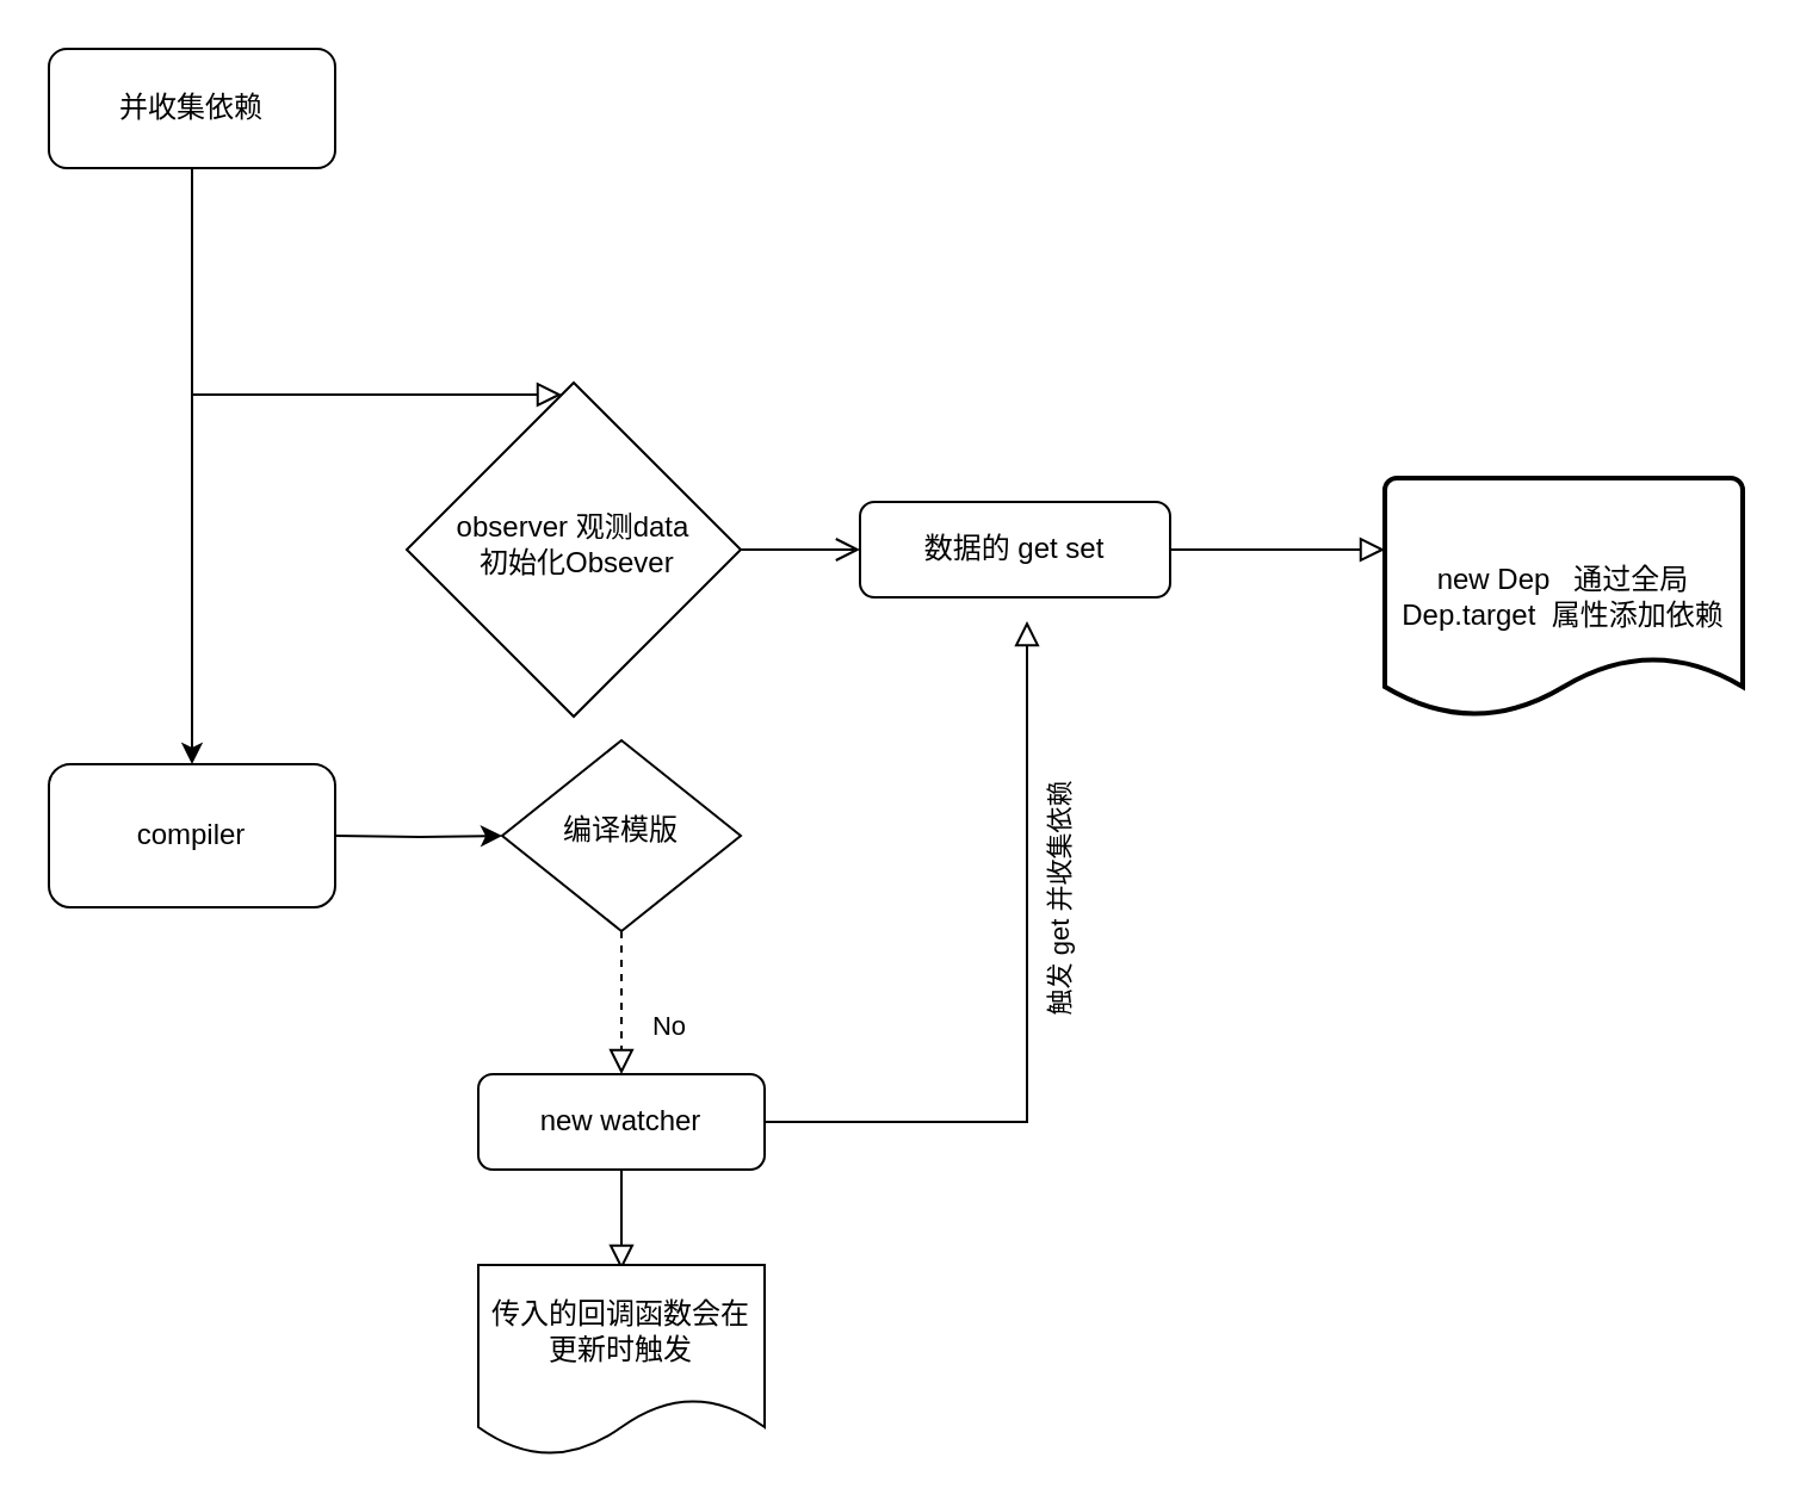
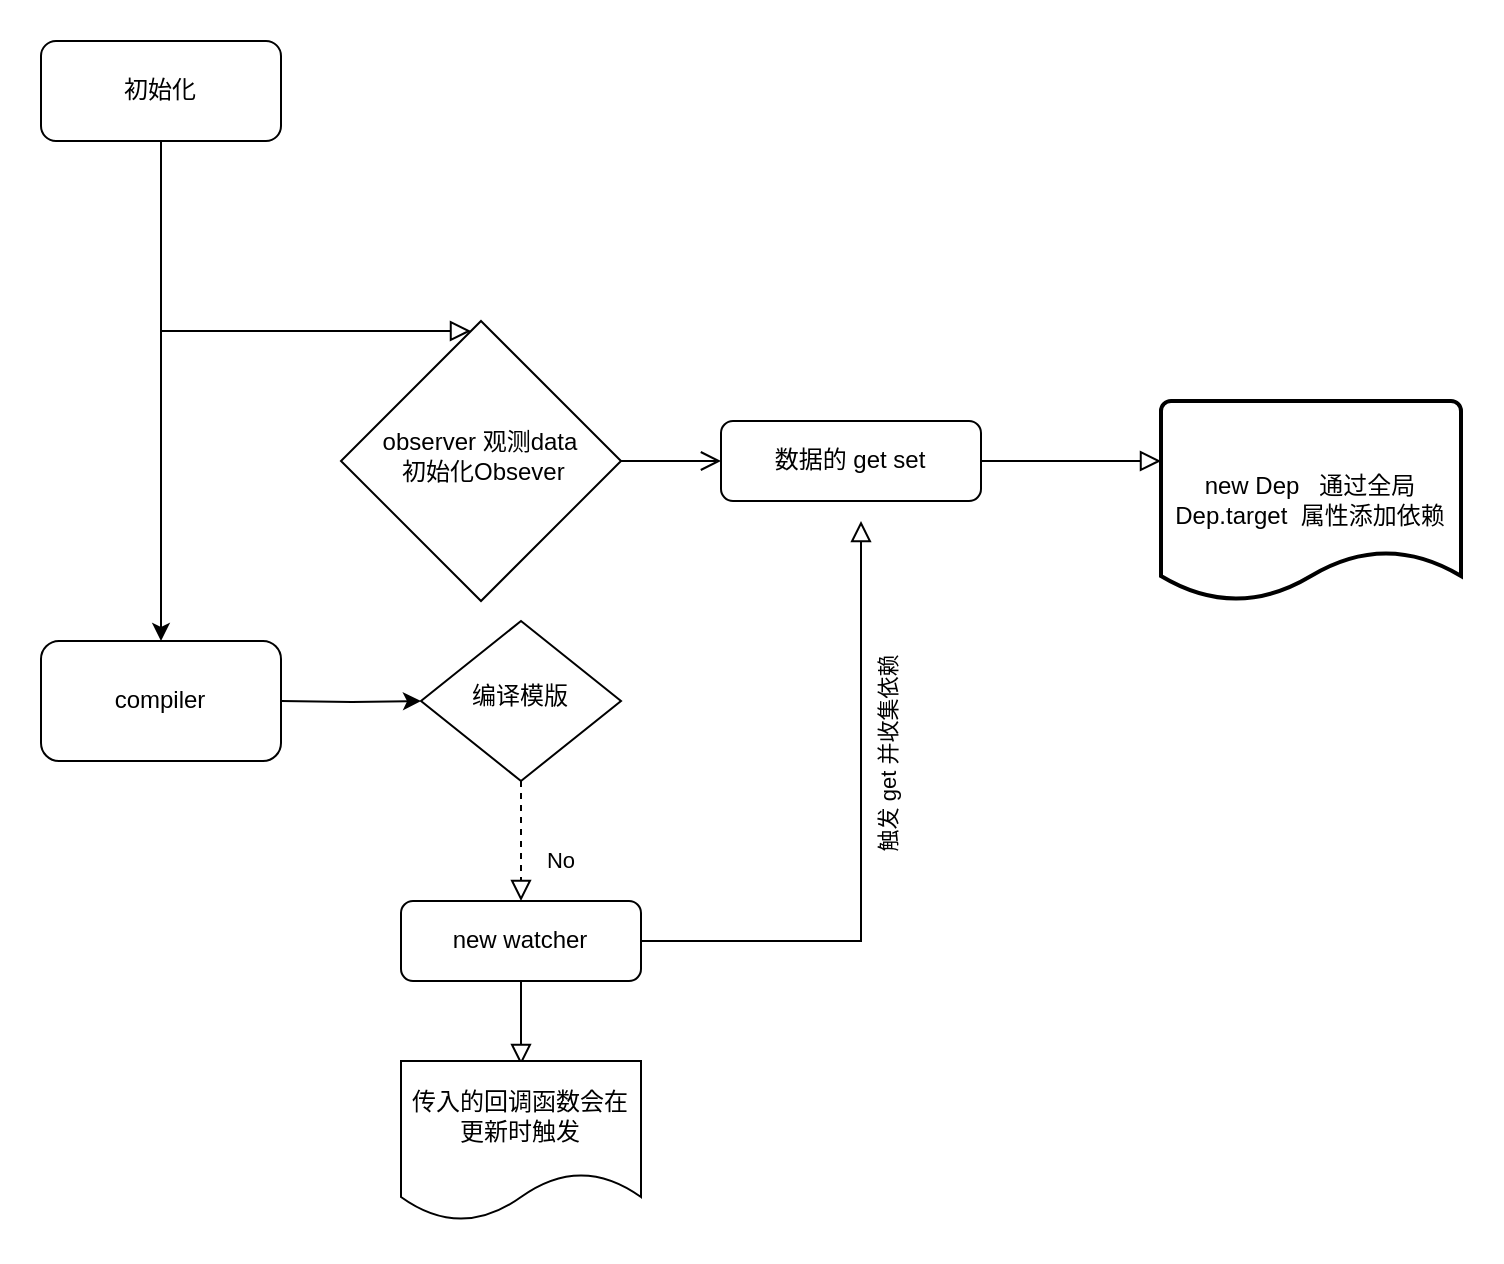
- <mxCell id="4" value="并收集依赖" style="rounded=1;whiteSpace=wrap;html=1;fontSize=12;glass=0;strokeWidth=1;shadow=0;" parent="1" vertex="1"><mxGeometry x="20" y="20" width="120" height="50" as="geometry" /></mxCell>
+ <mxCell id="4" value="初始化" style="rounded=1;whiteSpace=wrap;html=1;fontSize=12;glass=0;strokeWidth=1;shadow=0;" parent="1" vertex="1"><mxGeometry x="20" y="20" width="120" height="50" as="geometry" /></mxCell>
